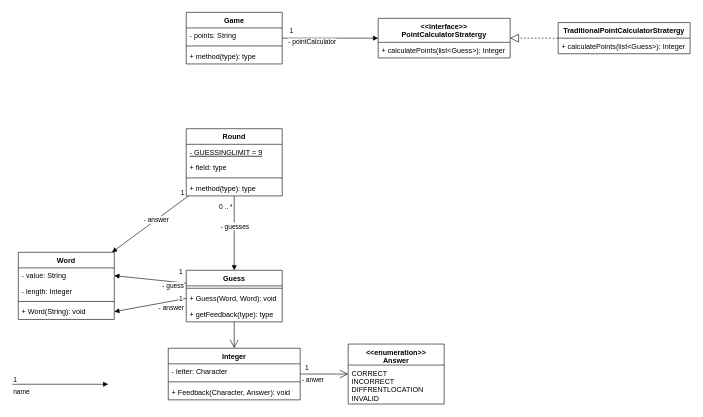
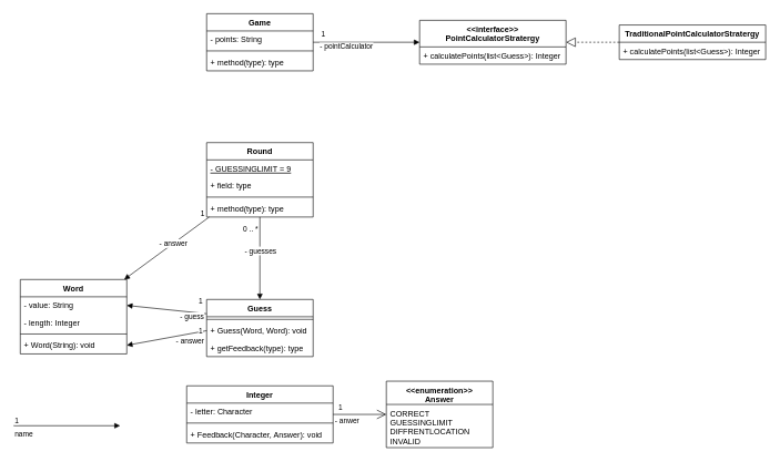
- <mxCell id="49" value="" style="endArrow=open;endFill=1;endSize=12;html=1;" edge="1" parent="1" source="16" target="36"><mxGeometry width="160" relative="1" as="geometry"><mxPoint x="90" y="690" as="sourcePoint" /><mxPoint x="250" y="690" as="targetPoint" /></mxGeometry></mxCell>
- <mxCell id="35" value="CORRECT&#10;INCORRECT&#10;DIFFRENTLOCATION&#10;INVALID" style="text;strokeColor=none;fillColor=none;align=left;verticalAlign=top;spacingLeft=4;spacingRight=4;overflow=hidden;rotatable=0;points=[[0,0.5],[1,0.5]];portConstraint=eastwest;" vertex="1" parent="34"><mxGeometry y="35" width="160" height="65" as="geometry" /></mxCell>
+ <mxCell id="35" value="CORRECT&#10;GUESSINGLIMIT&#10;DIFFRENTLOCATION&#10;INVALID" style="text;strokeColor=none;fillColor=none;align=left;verticalAlign=top;spacingLeft=4;spacingRight=4;overflow=hidden;rotatable=0;points=[[0,0.5],[1,0.5]];portConstraint=eastwest;" vertex="1" parent="34"><mxGeometry y="35" width="160" height="65" as="geometry" /></mxCell>
